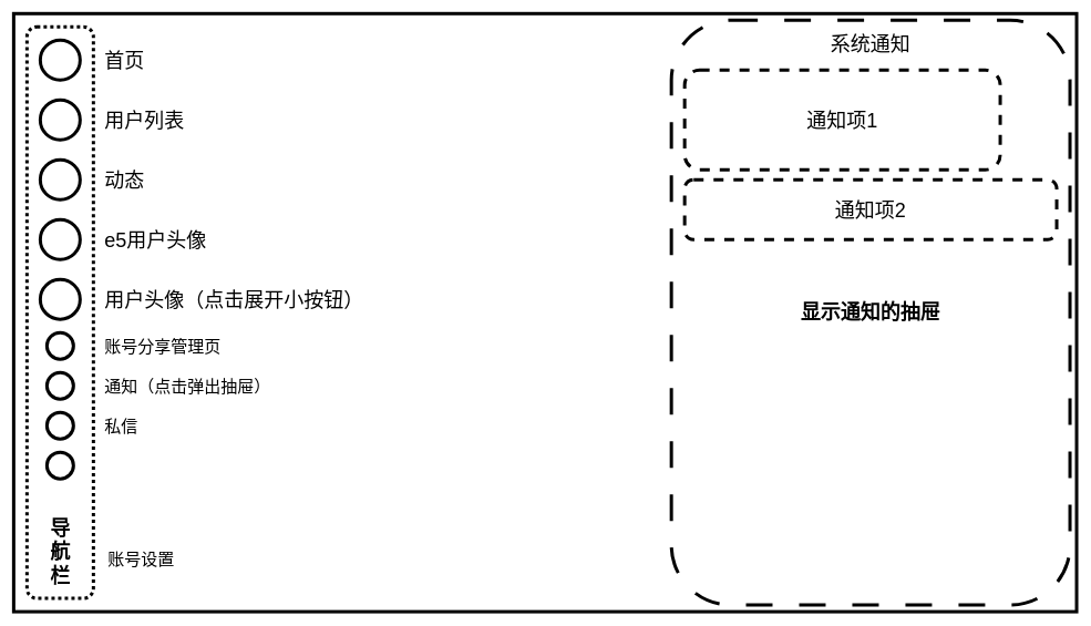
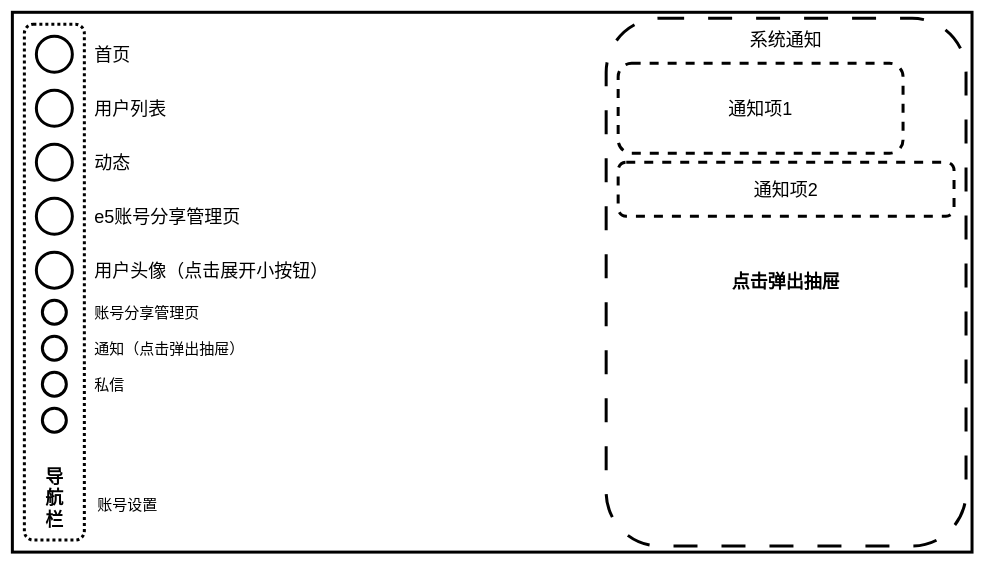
- <mxCell id="12" value="&lt;span style=&quot;font-size: 30px;&quot;&gt;e5用户头像&lt;/span&gt;" style="text;html=1;strokeColor=none;fillColor=none;align=left;verticalAlign=middle;whiteSpace=wrap;rounded=0;" vertex="1" parent="1"><mxGeometry x="155" y="345" width="275" height="30" as="geometry" /></mxCell>
+ <mxCell id="12" value="&lt;span style=&quot;font-size: 30px;&quot;&gt;e5账号分享管理页&lt;/span&gt;" style="text;html=1;strokeColor=none;fillColor=none;align=left;verticalAlign=middle;whiteSpace=wrap;rounded=0;" vertex="1" parent="1"><mxGeometry x="155" y="345" width="275" height="30" as="geometry" /></mxCell>
- <mxCell id="21" value="&lt;font style=&quot;font-size: 30px;&quot;&gt;&lt;b&gt;显示通知的抽屉&lt;/b&gt;&lt;/font&gt;" style="rounded=1;whiteSpace=wrap;html=1;strokeColor=default;strokeWidth=5;fontFamily=Helvetica;fontSize=12;fontColor=default;fillColor=default;dashed=1;dashPattern=8 8;" vertex="1" parent="1"><mxGeometry x="1010" y="30" width="600" height="880" as="geometry" /></mxCell>
+ <mxCell id="21" value="&lt;font style=&quot;font-size: 30px;&quot;&gt;&lt;b&gt;点击弹出抽屉&lt;/b&gt;&lt;/font&gt;" style="rounded=1;whiteSpace=wrap;html=1;strokeColor=default;strokeWidth=5;fontFamily=Helvetica;fontSize=12;fontColor=default;fillColor=default;dashed=1;dashPattern=8 8;" vertex="1" parent="1"><mxGeometry x="1010" y="30" width="600" height="880" as="geometry" /></mxCell>
